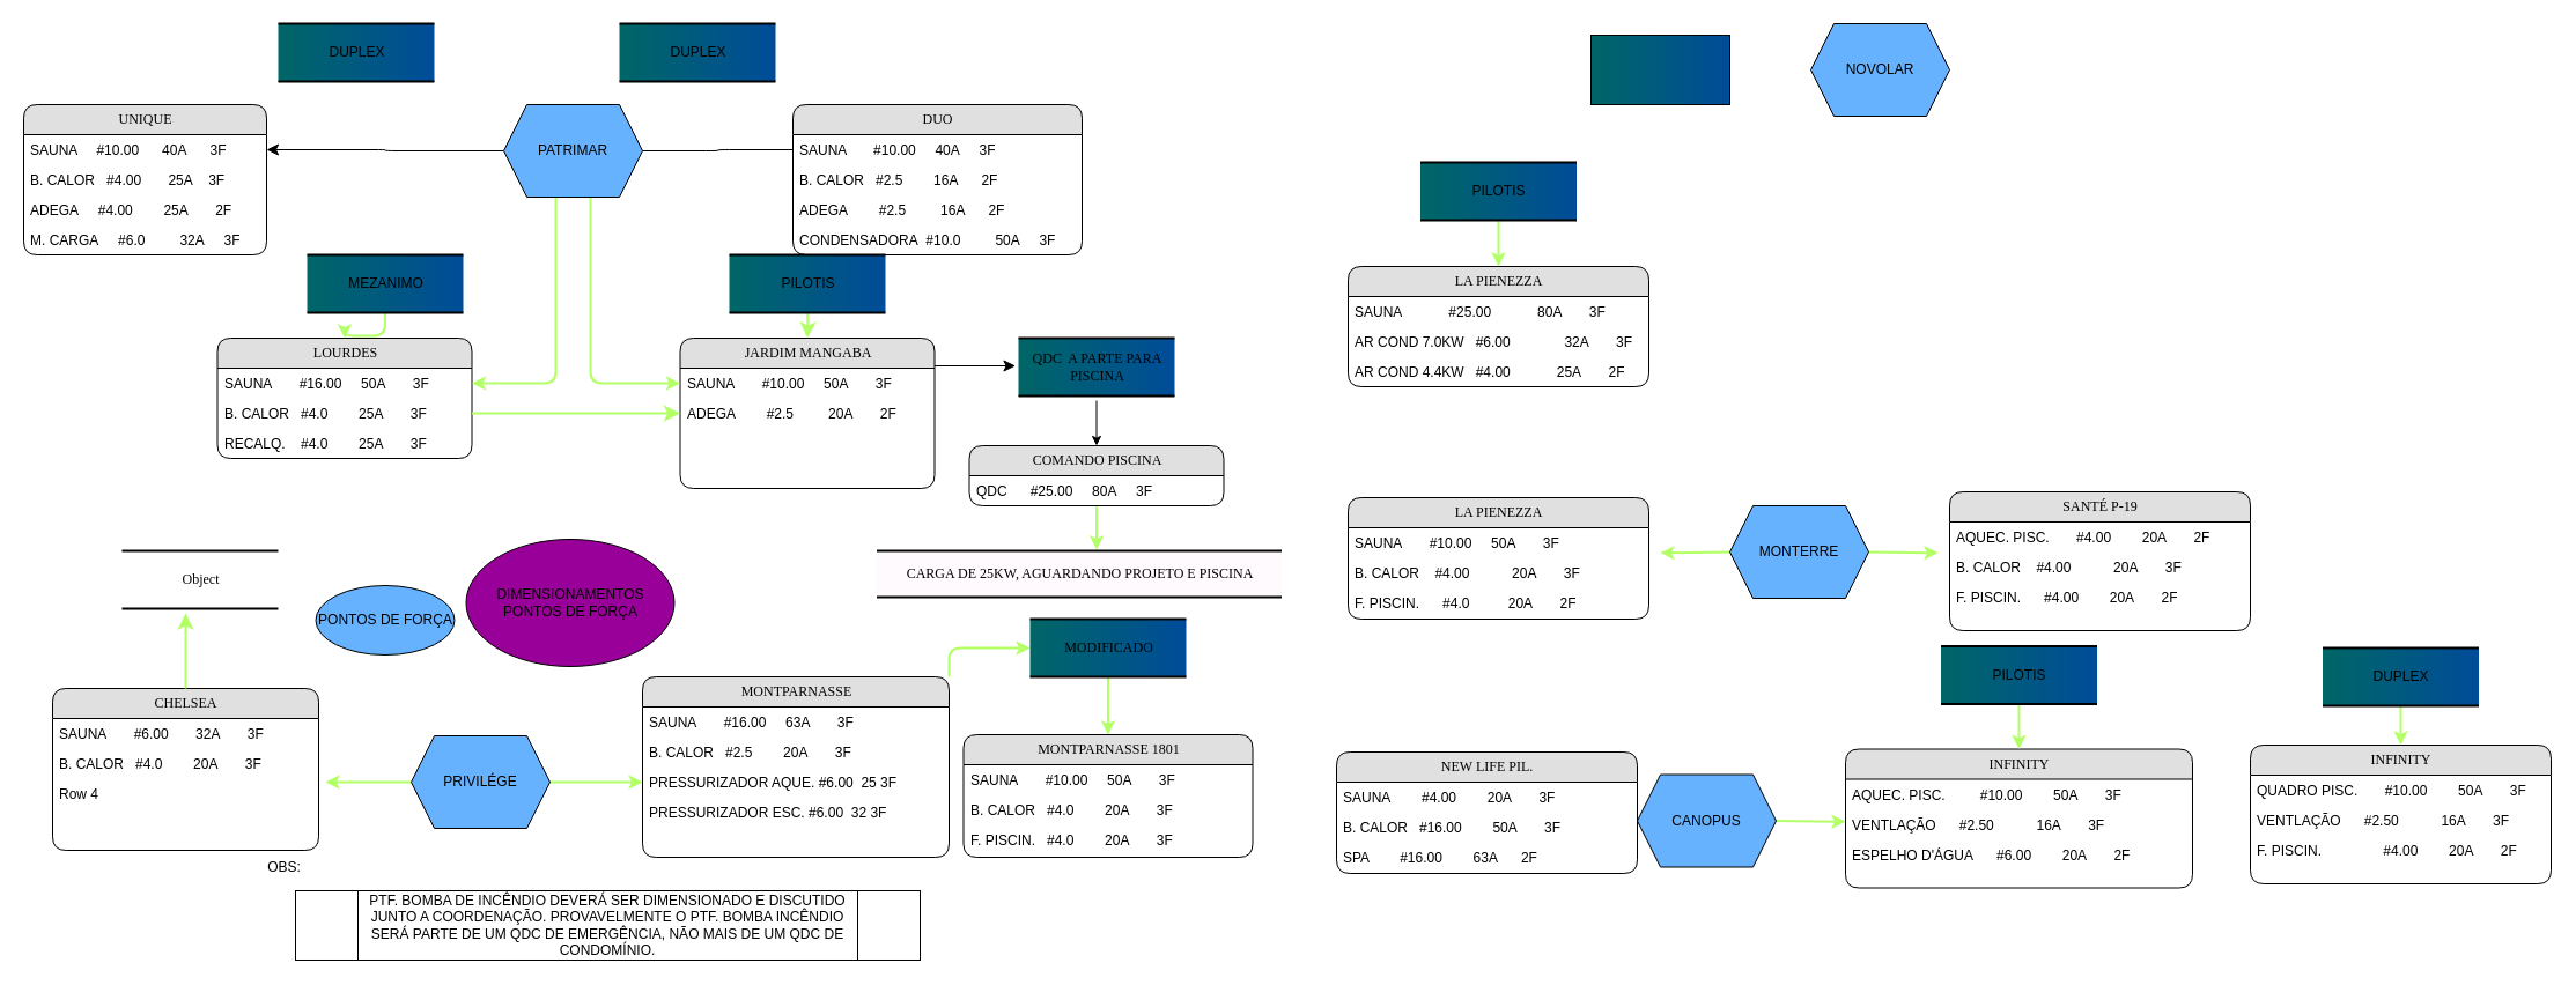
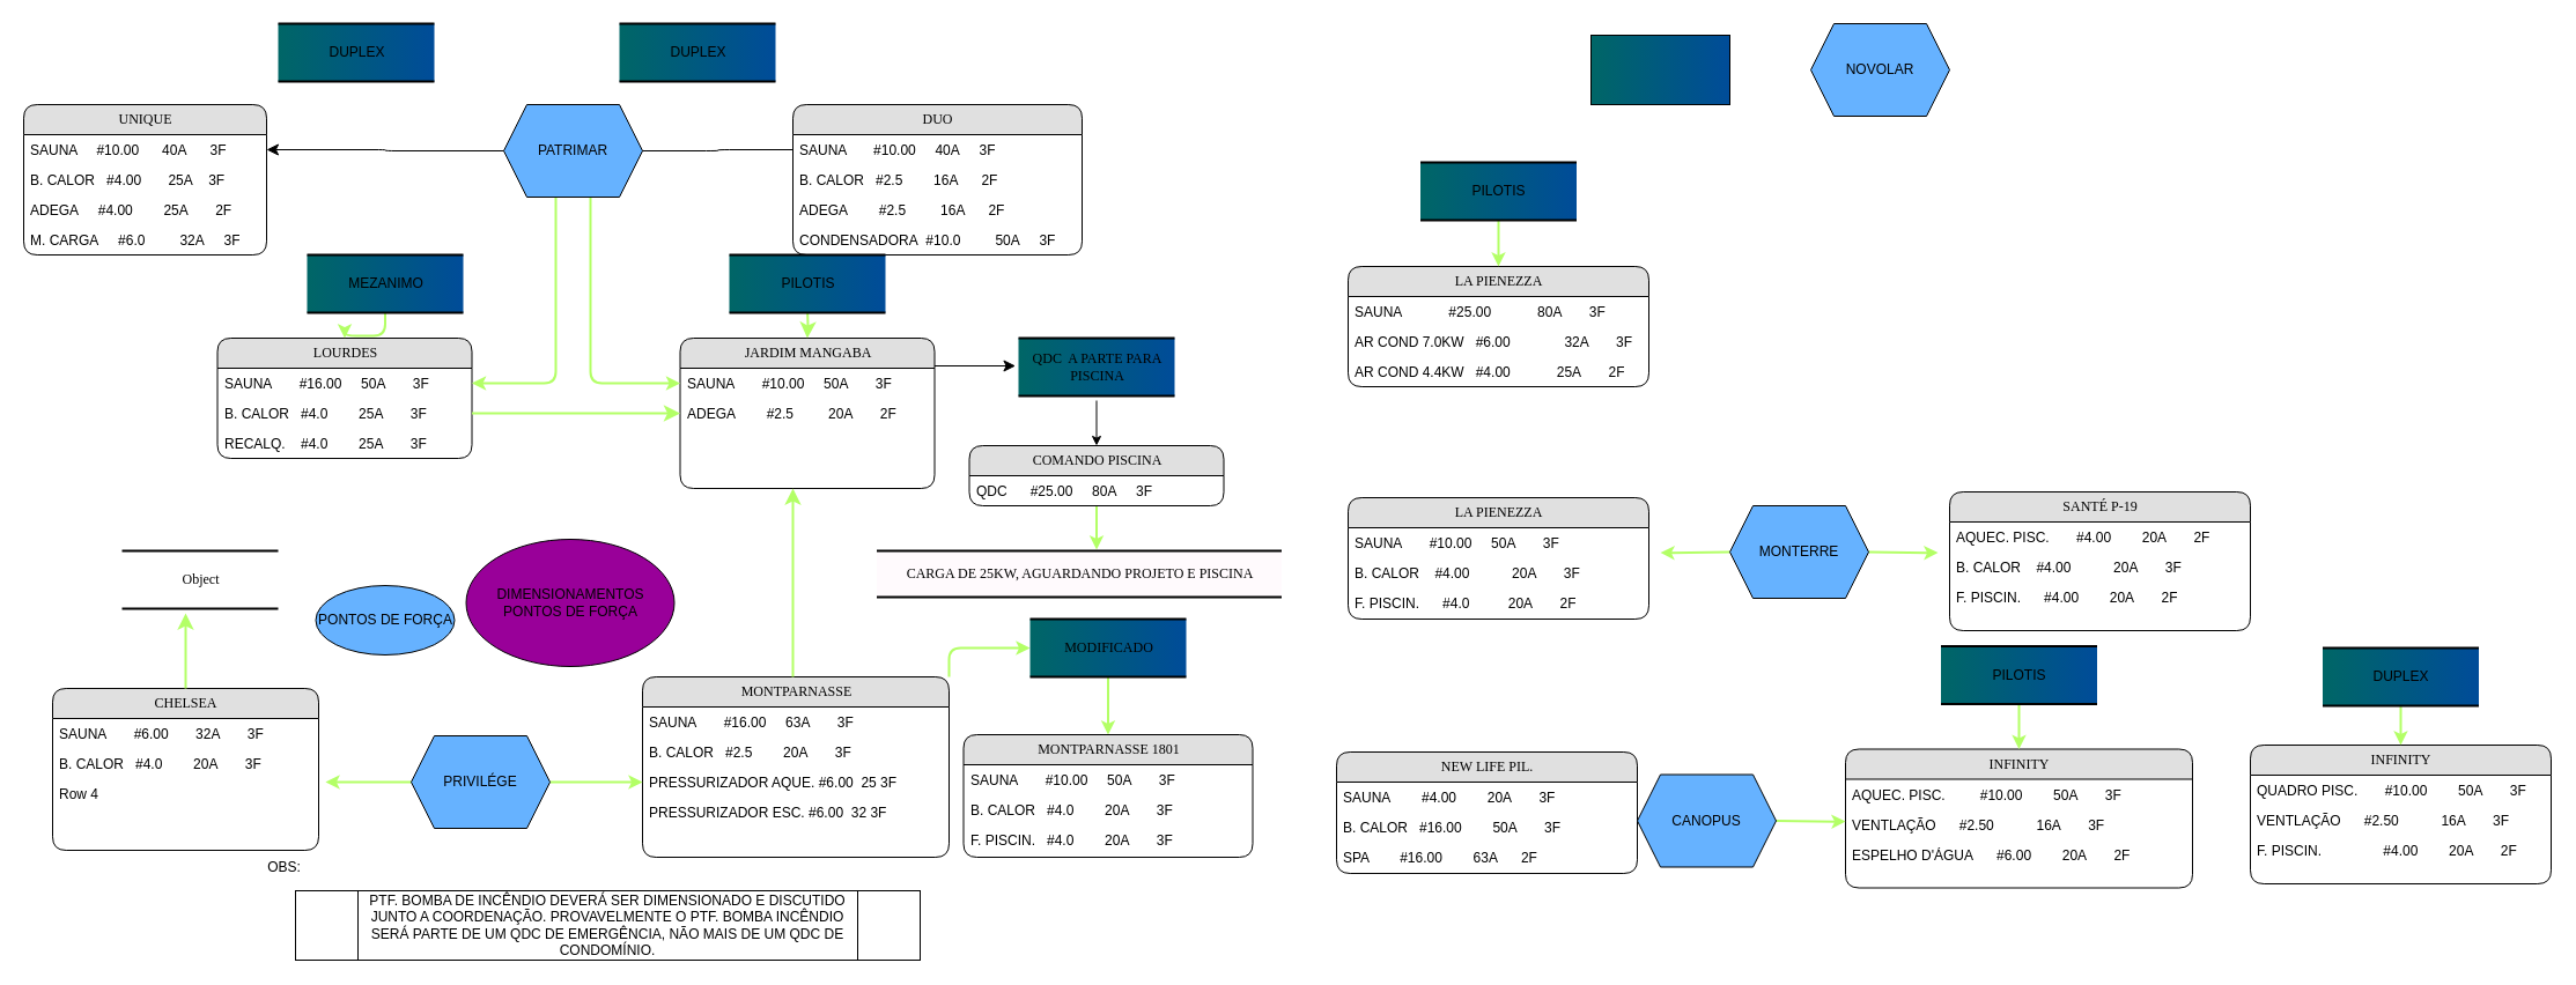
+ <mxCell id="37" style="edgeStyle=orthogonalEdgeStyle;html=1;labelBackgroundColor=default;startFill=0;startSize=8;endFill=1;endSize=8;fontFamily=Helvetica;fontSize=11;fontColor=default;strokeColor=#B3FF66;strokeWidth=2;" parent="1" source="28" target="22" edge="1"><mxGeometry relative="1" as="geometry"><Array as="points"><mxPoint x="685" y="540" /><mxPoint x="685" y="540" /></Array></mxGeometry></mxCell>
